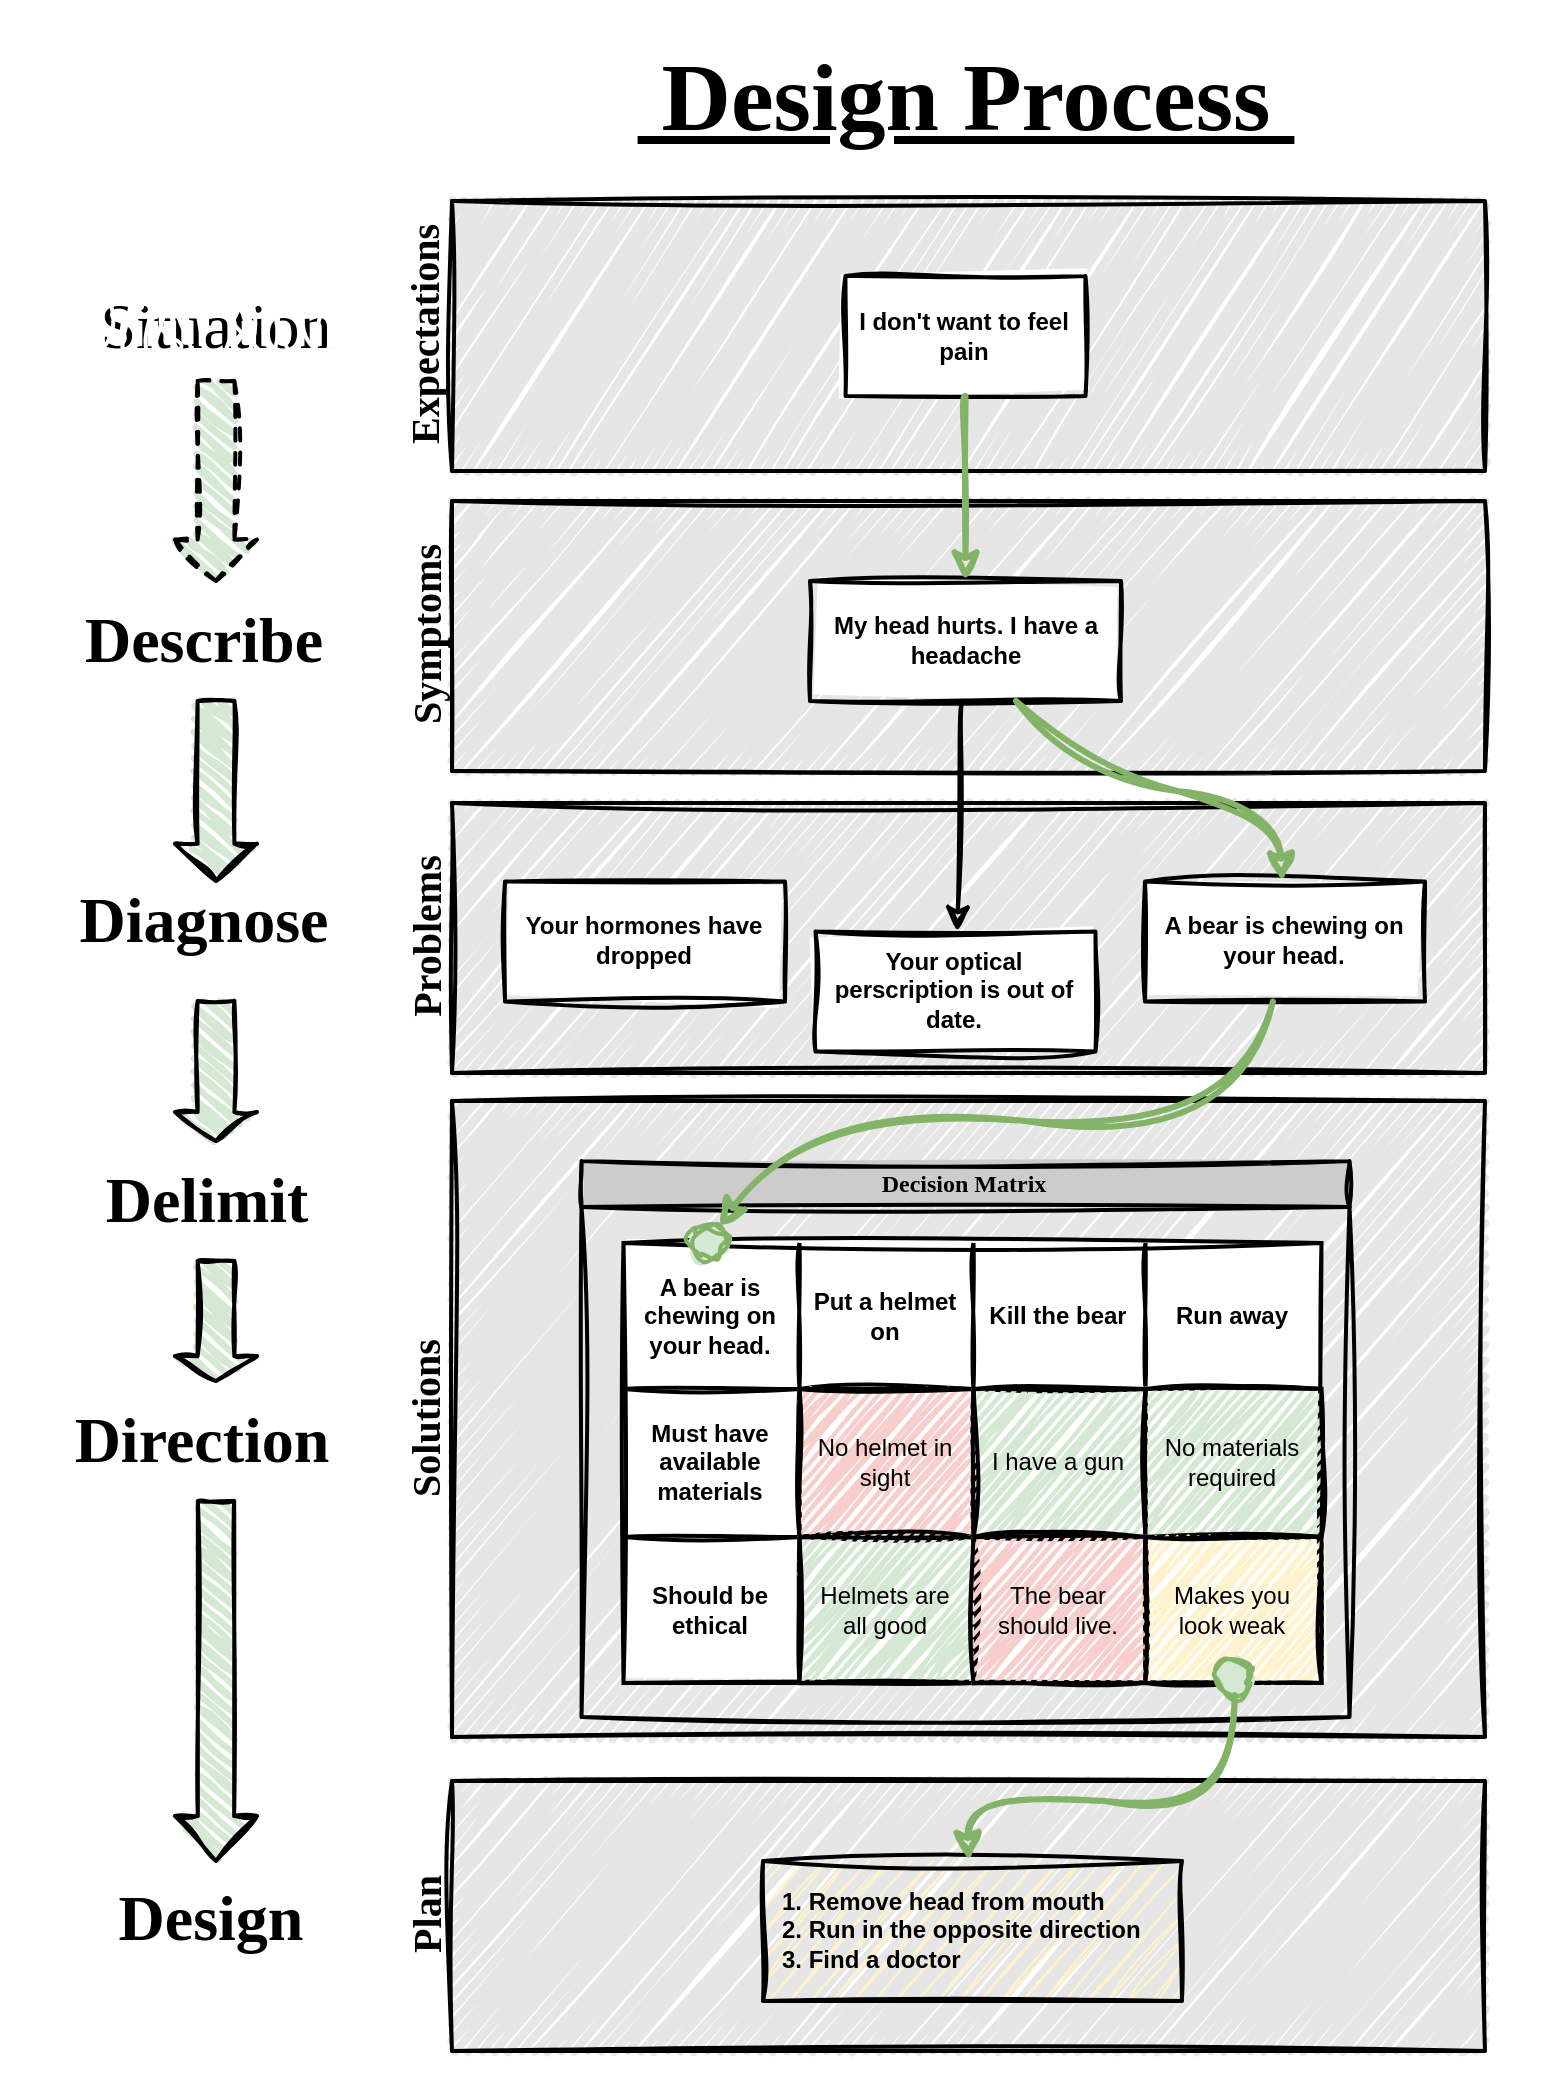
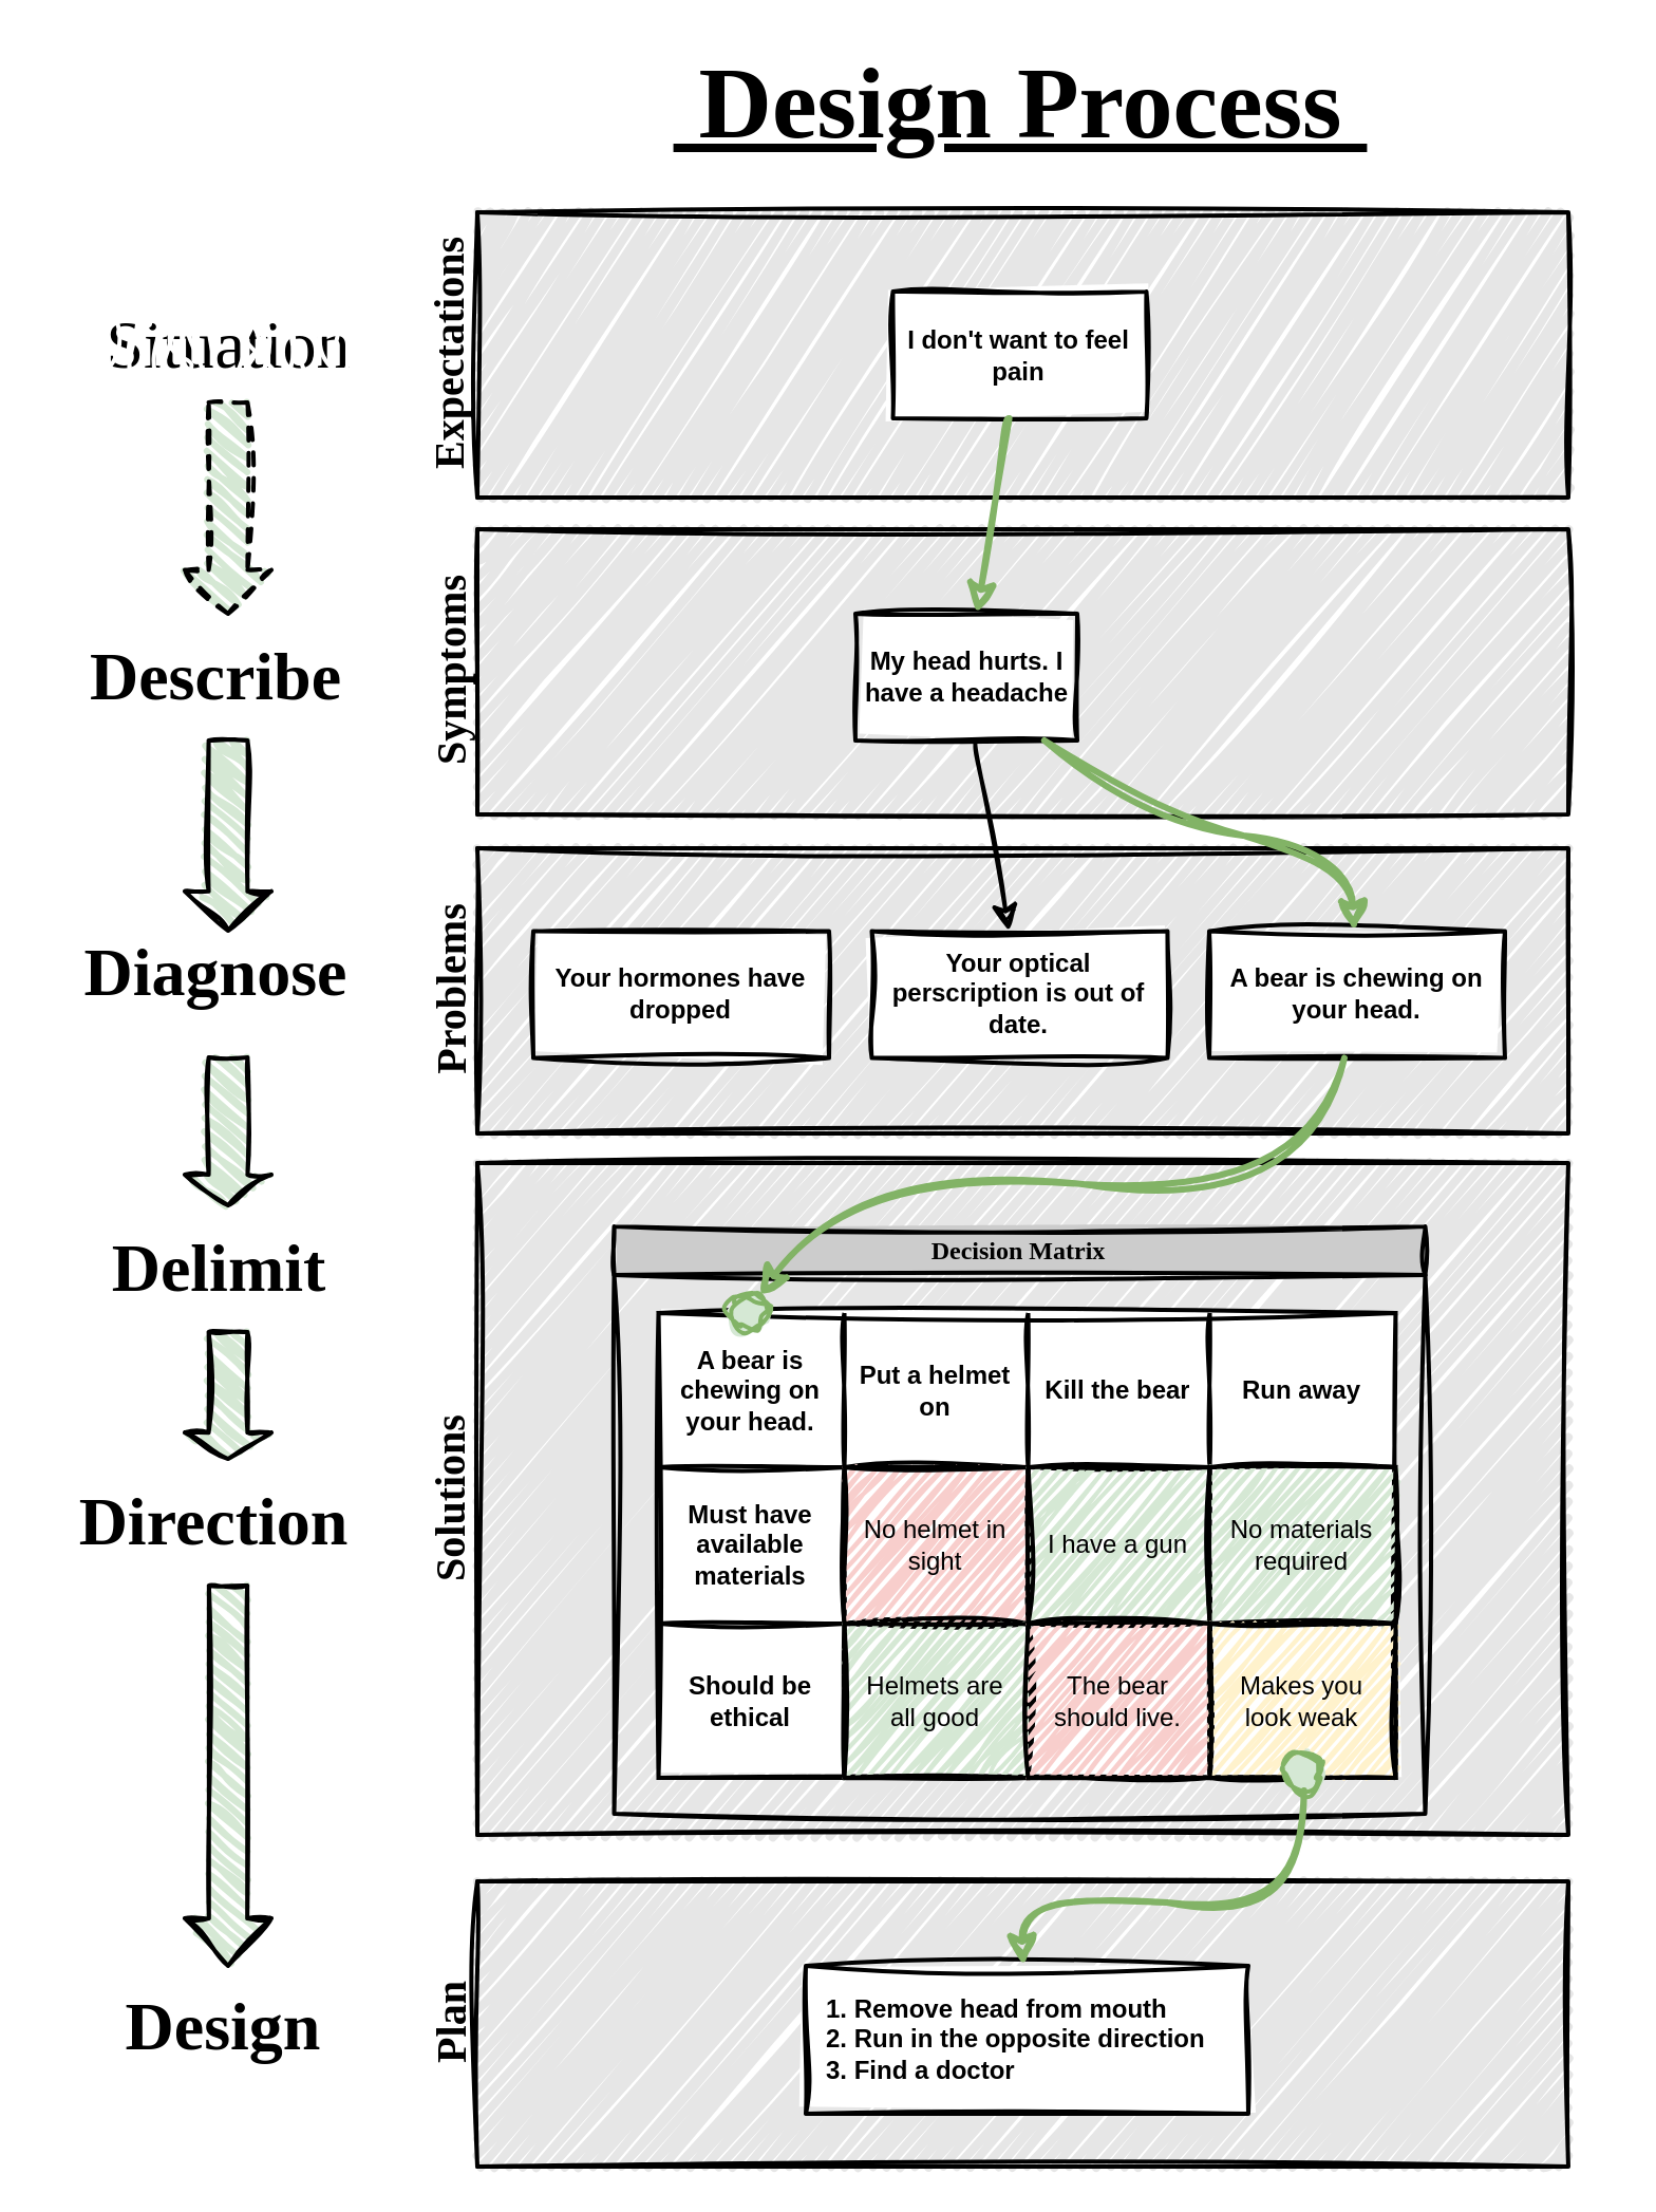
- <mxCell id="30" value="My head hurts. I have a headache" style="rounded=0;whiteSpace=wrap;html=1;strokeWidth=2;sketch=1;curveFitting=1;jiggle=2;fontStyle=1" vertex="1" parent="29"><mxGeometry x="202" y="40" width="155.5" height="60" as="geometry" /></mxCell>
+ <mxCell id="30" value="My head hurts. I have a headache" style="rounded=0;whiteSpace=wrap;html=1;strokeWidth=2;sketch=1;curveFitting=1;jiggle=2;fontStyle=1" vertex="1" parent="29"><mxGeometry x="202" y="40" width="105" height="60" as="geometry" /></mxCell>
- <mxCell id="33" value="Your optical perscription is out of date." style="rounded=0;whiteSpace=wrap;html=1;strokeWidth=2;spacing=5;sketch=1;curveFitting=1;jiggle=2;fontStyle=1" vertex="1" parent="31"><mxGeometry x="204.75" y="64.3" width="140" height="60" as="geometry" /></mxCell>
+ <mxCell id="33" value="Your optical perscription is out of date." style="rounded=0;whiteSpace=wrap;html=1;strokeWidth=2;spacing=5;sketch=1;curveFitting=1;jiggle=2;fontStyle=1" vertex="1" parent="31"><mxGeometry x="209.75" y="39.3" width="140" height="60" as="geometry" /></mxCell>
- <mxCell id="36" value="1. Remove head from mouth&lt;div&gt;2. Run in the opposite direction&lt;/div&gt;&lt;div&gt;3. Find a doctor&lt;/div&gt;" style="rounded=0;whiteSpace=wrap;html=1;strokeWidth=2;align=left;spacing=10;sketch=1;curveFitting=1;jiggle=2;fontStyle=1;fillColor=#fff2cc;" vertex="1" parent="35"><mxGeometry x="178.5" y="40" width="209.5" height="70" as="geometry" /></mxCell>
+ <mxCell id="36" value="1. Remove head from mouth&lt;div&gt;2. Run in the opposite direction&lt;/div&gt;&lt;div&gt;3. Find a doctor&lt;/div&gt;" style="rounded=0;whiteSpace=wrap;html=1;strokeWidth=2;align=left;spacing=10;sketch=1;curveFitting=1;jiggle=2;fontStyle=1" vertex="1" parent="35"><mxGeometry x="178.5" y="40" width="209.5" height="70" as="geometry" /></mxCell>
